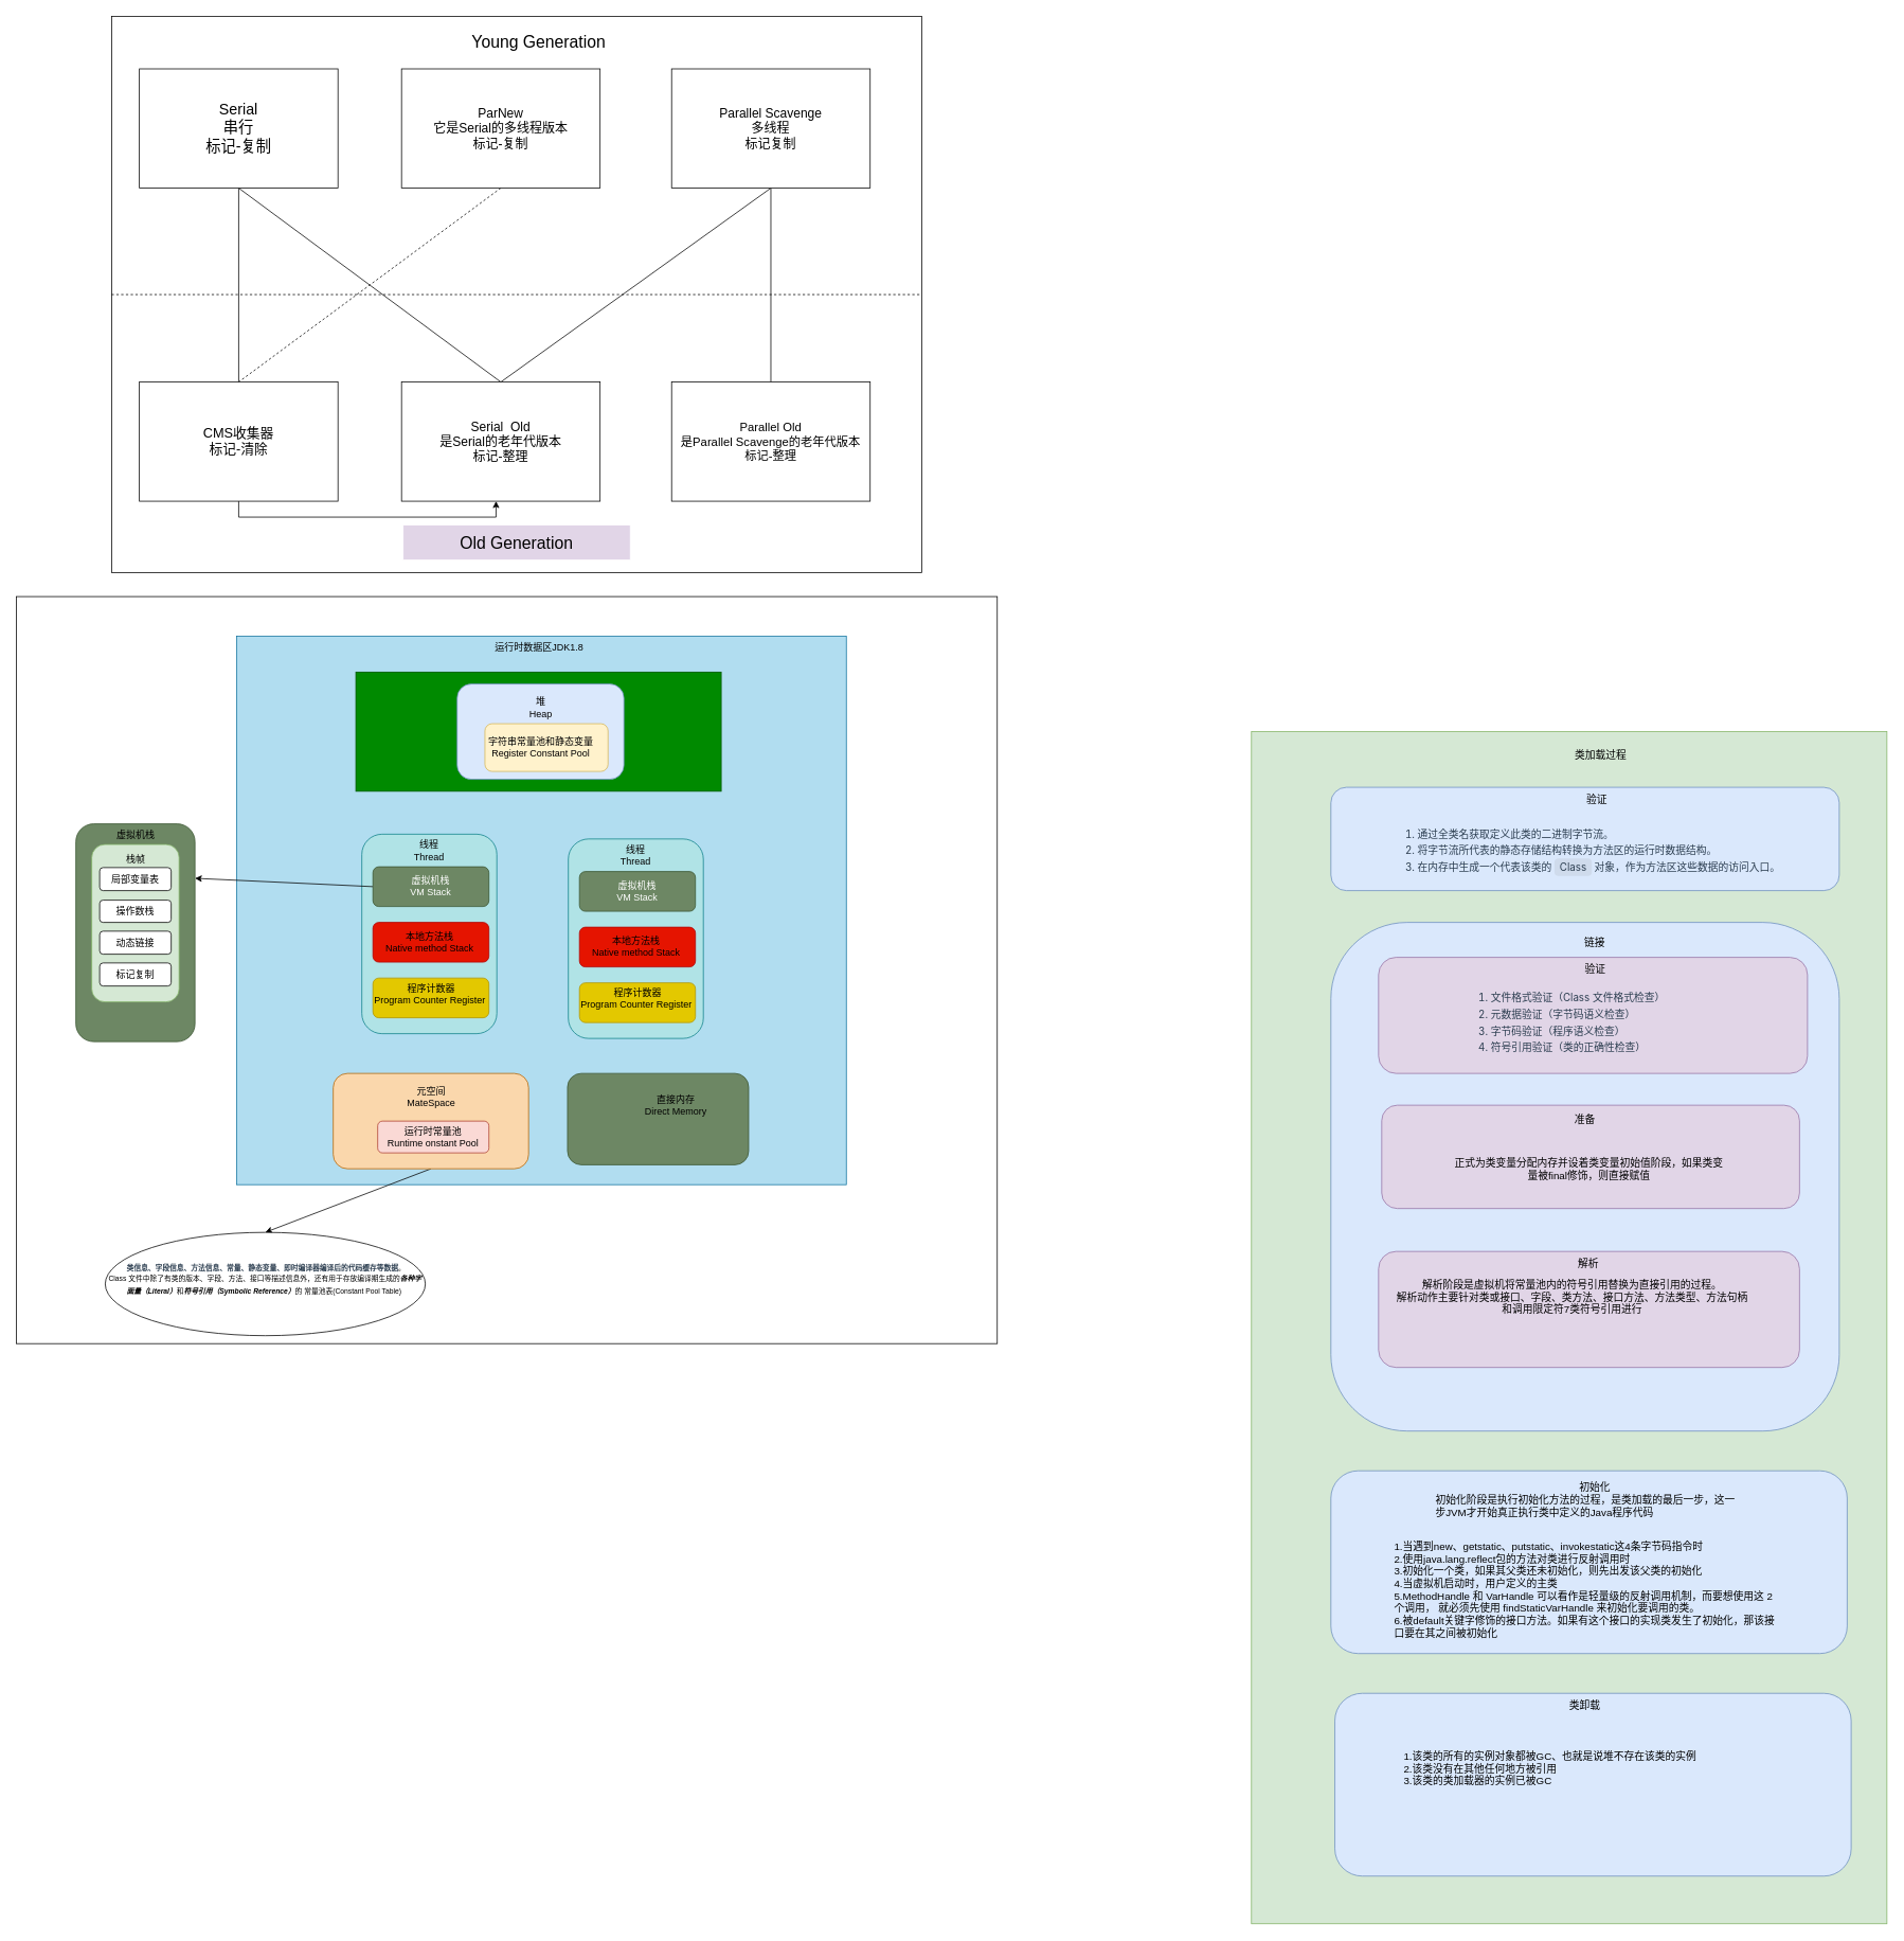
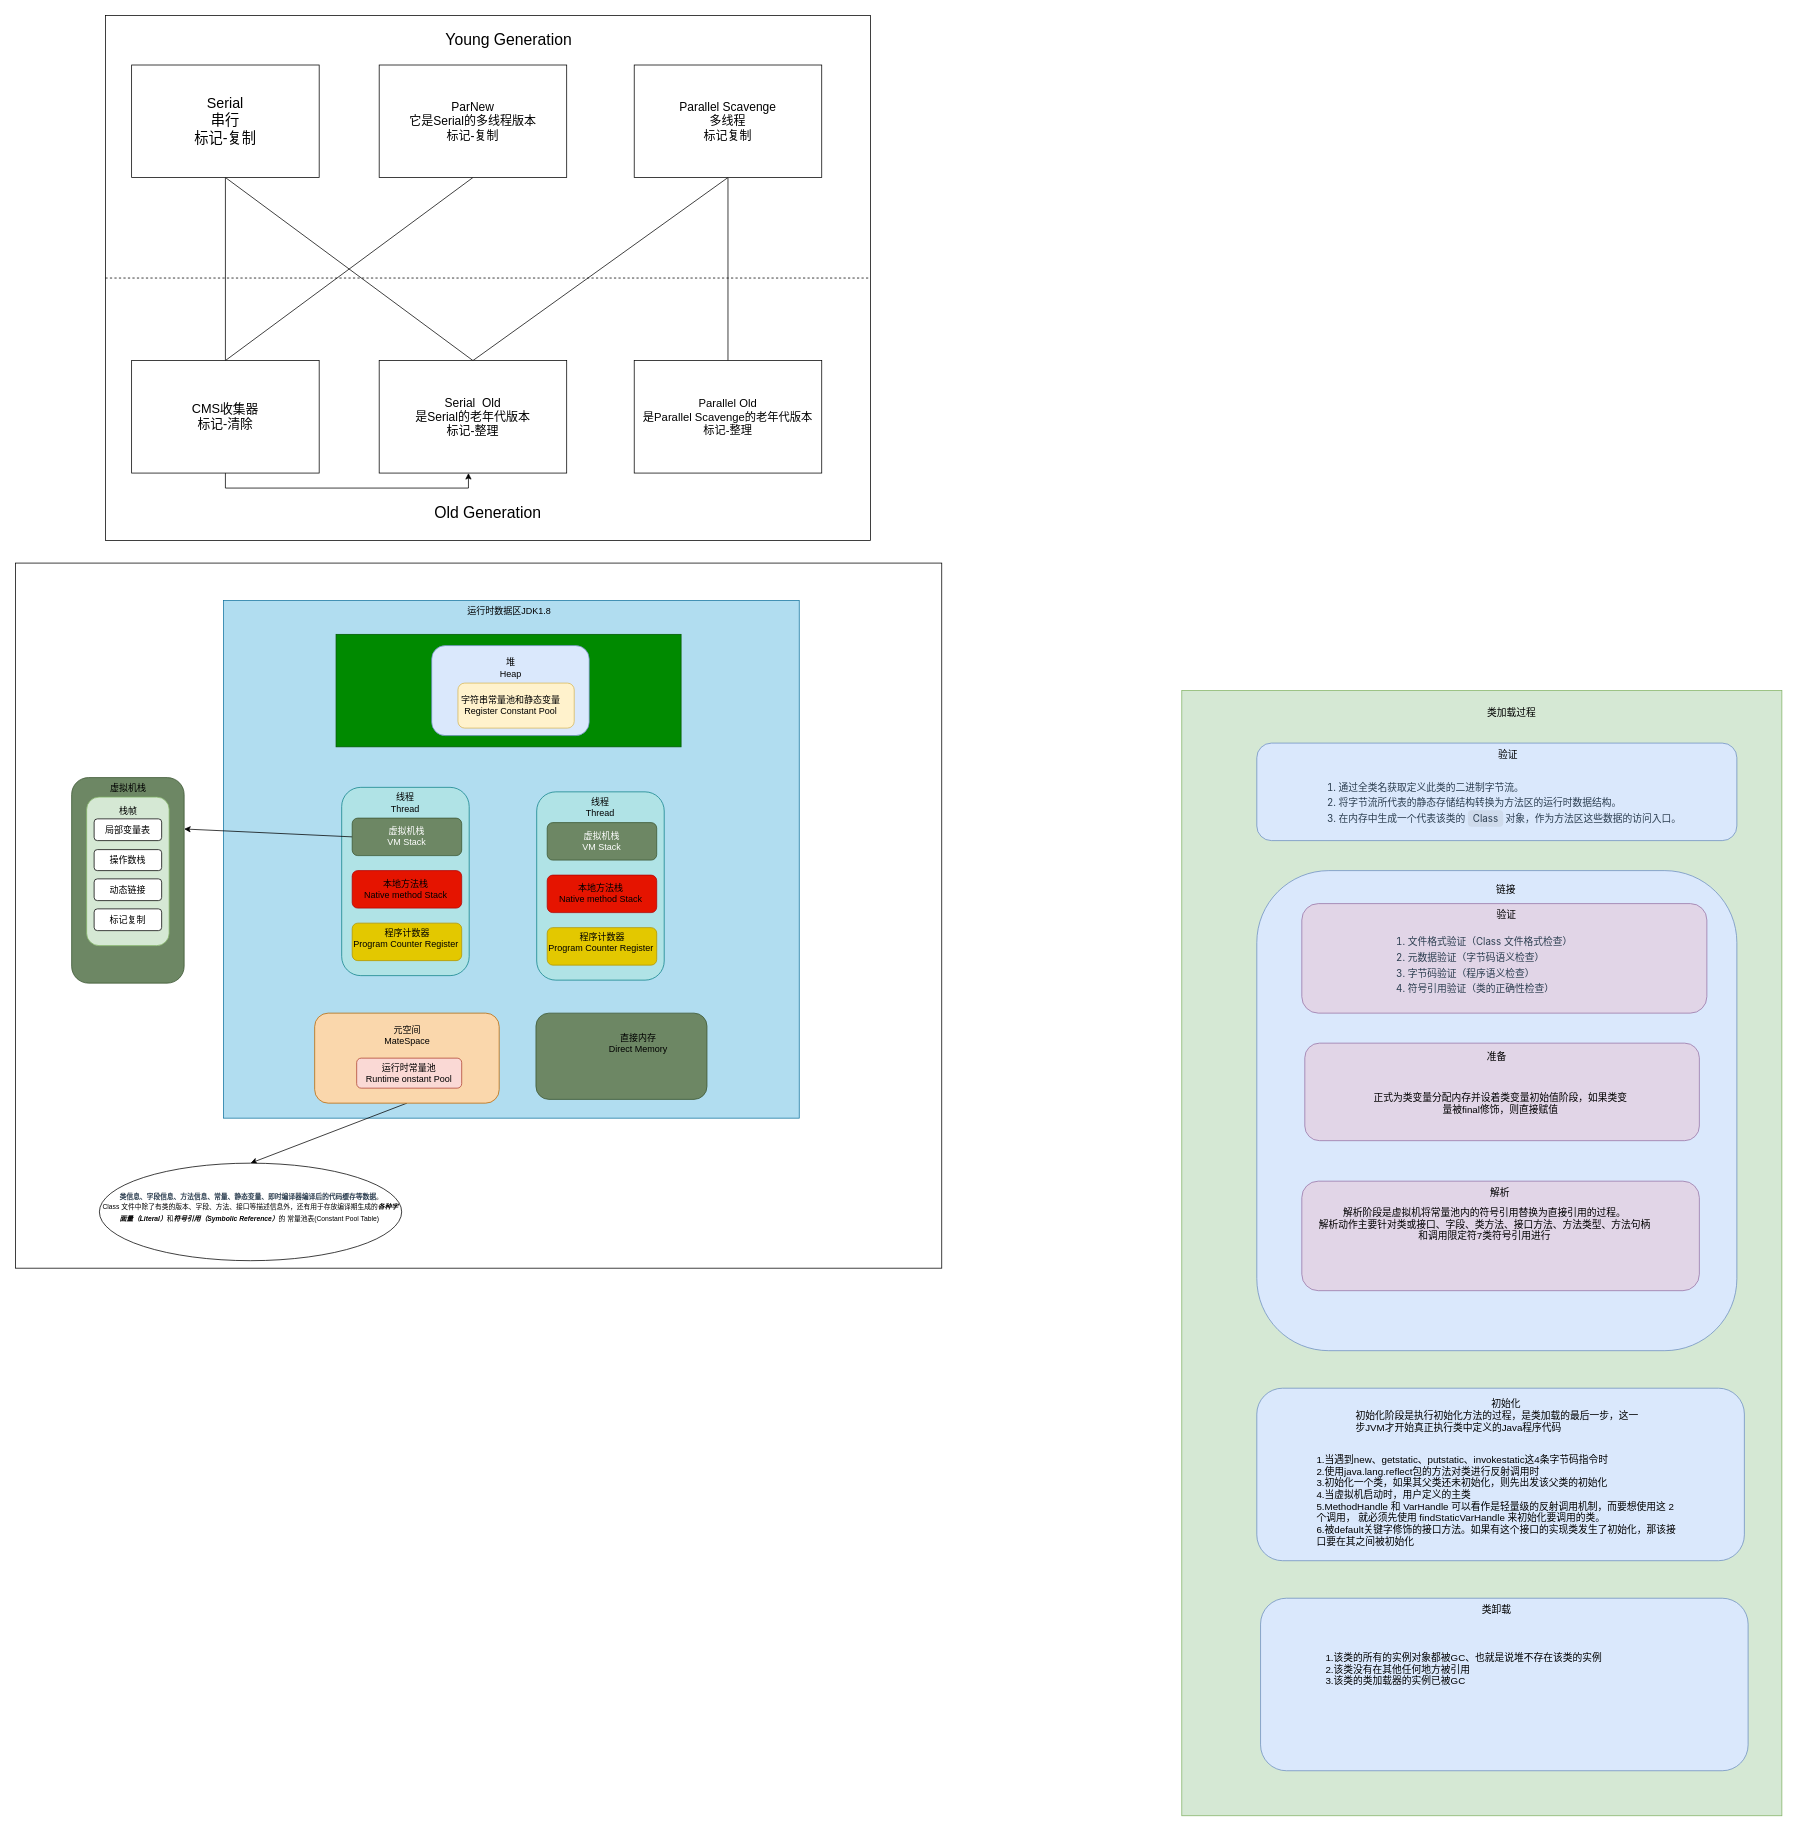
- <mxCell id="8" style="rounded=0;orthogonalLoop=1;jettySize=auto;html=1;exitX=0.5;exitY=1;exitDx=0;exitDy=0;entryX=0.5;entryY=0;entryDx=0;entryDy=0;endArrow=none;endFill=0;dashed=1;" parent="1" source="9" target="16" edge="1"><mxGeometry relative="1" as="geometry" /></mxCell>
+ <mxCell id="8" style="rounded=0;orthogonalLoop=1;jettySize=auto;html=1;exitX=0.5;exitY=1;exitDx=0;exitDy=0;entryX=0.5;entryY=0;entryDx=0;entryDy=0;endArrow=none;endFill=0;" parent="1" source="9" target="16" edge="1"><mxGeometry relative="1" as="geometry" /></mxCell>
- <mxCell id="18" value="&lt;font style=&quot;font-size: 21px;&quot;&gt;Old Generation&lt;/font&gt;" style="rounded=0;whiteSpace=wrap;html=1;strokeWidth=1;strokeColor=#ffffff;fillColor=#e1d5e7;" parent="1" vertex="1"><mxGeometry x="507" y="660" width="286" height="44" as="geometry" /></mxCell>
+ <mxCell id="18" value="&lt;font style=&quot;font-size: 21px;&quot;&gt;Old Generation&lt;/font&gt;" style="rounded=0;whiteSpace=wrap;html=1;strokeWidth=1;strokeColor=#ffffff;" parent="1" vertex="1"><mxGeometry x="507" y="660" width="286" height="44" as="geometry" /></mxCell>
